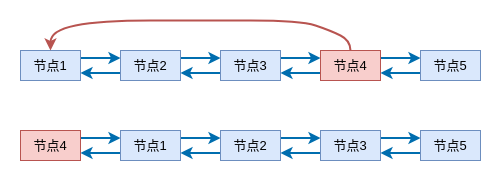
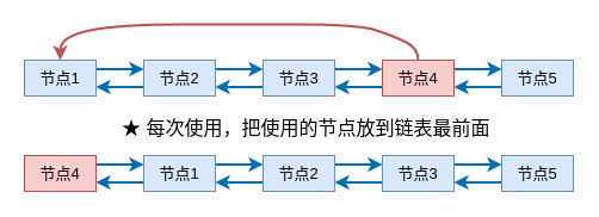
+ <mxCell id="29" value="&lt;font style=&quot;font-size: 16px&quot;&gt;★ 每次使用，把使用的节点放到链表最前面&lt;/font&gt;" style="text;html=1;resizable=0;points=[];autosize=1;align=left;verticalAlign=top;spacingTop=-4;" vertex="1" parent="1"><mxGeometry x="100" y="95" width="320" height="20" as="geometry" /></mxCell>
